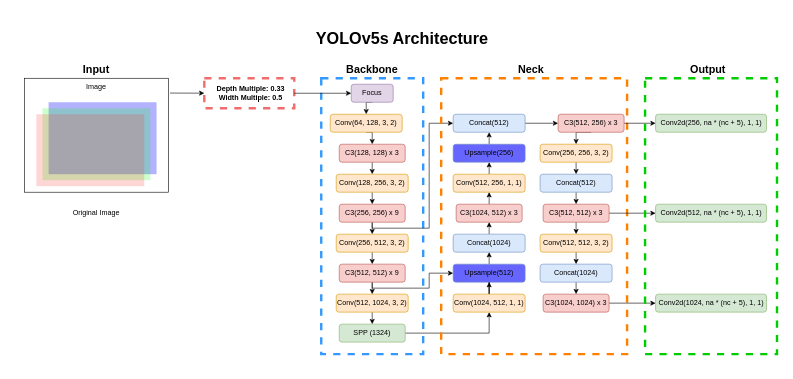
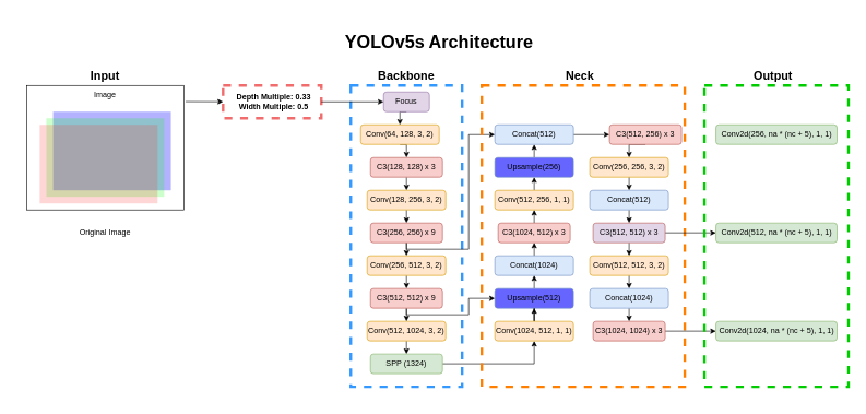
- <mxCell id="35" style="edgeStyle=orthogonalEdgeStyle;rounded=0;orthogonalLoop=1;jettySize=auto;html=1;exitX=1;exitY=0.5;exitDx=0;exitDy=0;fontSize=12;fontColor=#FFFFFF;" edge="1" parent="1" source="36" target="64"><mxGeometry relative="1" as="geometry" /></mxCell>
- <mxCell id="55" value="C3(512, 512) x 3" style="rounded=1;whiteSpace=wrap;html=1;fontSize=12;fillColor=#f8cecc;strokeColor=#b85450;" vertex="1" parent="1"><mxGeometry x="905" y="340" width="110" height="30" as="geometry" /></mxCell>
+ <mxCell id="55" value="C3(512, 512) x 3" style="rounded=1;whiteSpace=wrap;html=1;fontSize=12;fillColor=#e1d5e7;strokeColor=#b85450;" vertex="1" parent="1"><mxGeometry x="905" y="340" width="110" height="30" as="geometry" /></mxCell>
